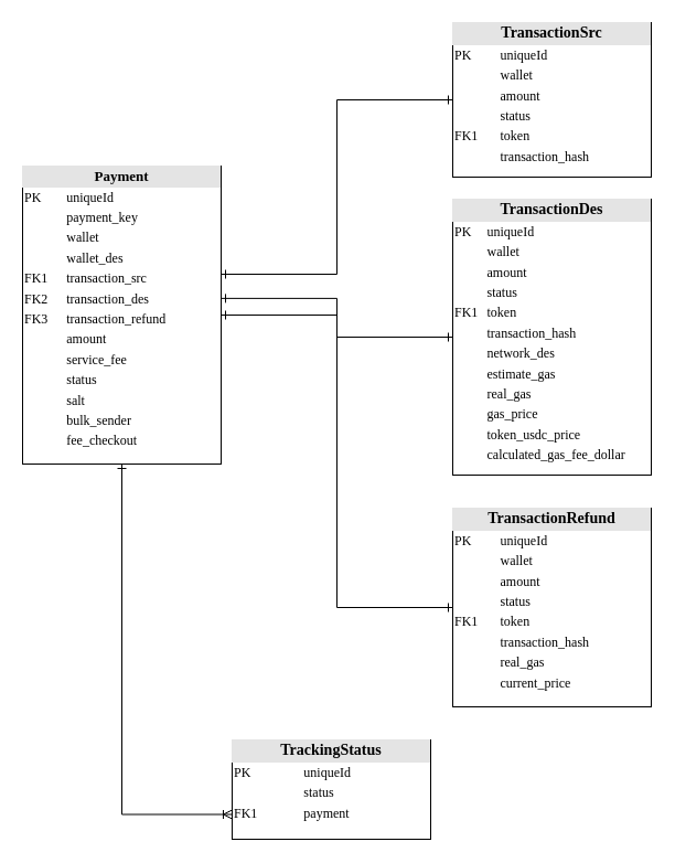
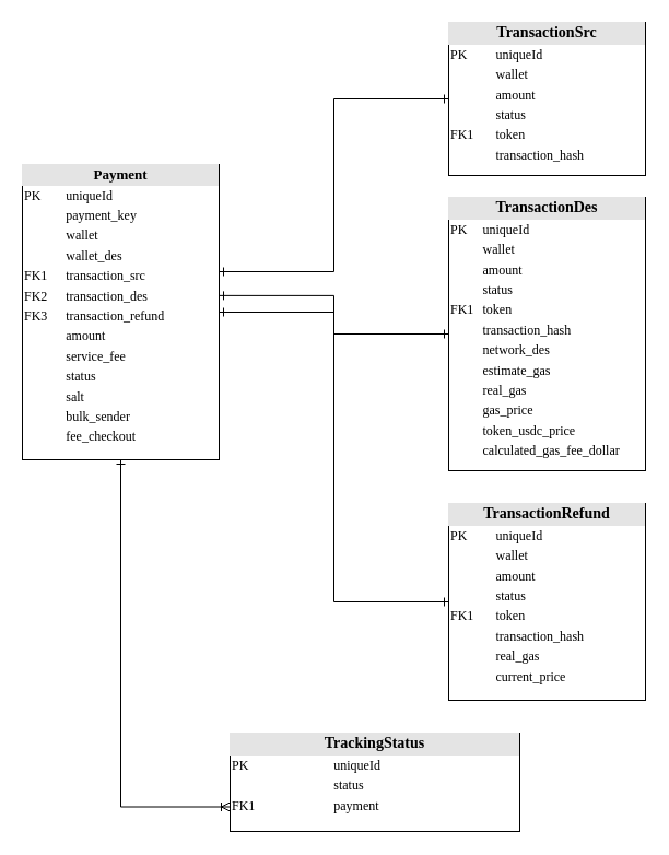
- <mxCell id="10" value="&lt;div style=&quot;box-sizing:border-box;width:100%;background:#e4e4e4;padding:2px;&quot; align=&quot;center&quot;&gt;&lt;font size=&quot;1&quot;&gt;&lt;b style=&quot;font-size: 14px;&quot;&gt;TrackingStatus&lt;/b&gt;&lt;/font&gt;&lt;/div&gt;&lt;table style=&quot;width:100%;font-size:1em;&quot; cellspacing=&quot;0&quot; cellpadding=&quot;2&quot;&gt;&lt;tbody&gt;&lt;tr&gt;&lt;td&gt;PK&lt;/td&gt;&lt;td&gt;uniqueId&lt;/td&gt;&lt;/tr&gt;&lt;tr&gt;&lt;td&gt;&lt;br&gt;&lt;/td&gt;&lt;td&gt;status&lt;br&gt;&lt;/td&gt;&lt;/tr&gt;&lt;tr&gt;&lt;td&gt;FK1&lt;/td&gt;&lt;td&gt;payment&lt;br&gt;&lt;/td&gt;&lt;/tr&gt;&lt;/tbody&gt;&lt;/table&gt;" style="verticalAlign=top;align=left;overflow=fill;html=1;rounded=0;shadow=0;comic=0;labelBackgroundColor=none;strokeWidth=1;fontFamily=Verdana;fontSize=12" vertex="1" parent="1"><mxGeometry x="210" y="670" width="180" height="90" as="geometry" /></mxCell>
+ <mxCell id="10" value="&lt;div style=&quot;box-sizing:border-box;width:100%;background:#e4e4e4;padding:2px;&quot; align=&quot;center&quot;&gt;&lt;font size=&quot;1&quot;&gt;&lt;b style=&quot;font-size: 14px;&quot;&gt;TrackingStatus&lt;/b&gt;&lt;/font&gt;&lt;/div&gt;&lt;table style=&quot;width:100%;font-size:1em;&quot; cellspacing=&quot;0&quot; cellpadding=&quot;2&quot;&gt;&lt;tbody&gt;&lt;tr&gt;&lt;td&gt;PK&lt;/td&gt;&lt;td&gt;uniqueId&lt;/td&gt;&lt;/tr&gt;&lt;tr&gt;&lt;td&gt;&lt;br&gt;&lt;/td&gt;&lt;td&gt;status&lt;br&gt;&lt;/td&gt;&lt;/tr&gt;&lt;tr&gt;&lt;td&gt;FK1&lt;/td&gt;&lt;td&gt;payment&lt;br&gt;&lt;/td&gt;&lt;/tr&gt;&lt;/tbody&gt;&lt;/table&gt;" style="verticalAlign=top;align=left;overflow=fill;html=1;rounded=0;shadow=0;comic=0;labelBackgroundColor=none;strokeWidth=1;fontFamily=Verdana;fontSize=12" vertex="1" parent="1"><mxGeometry x="210" y="670" width="265" height="90" as="geometry" /></mxCell>
